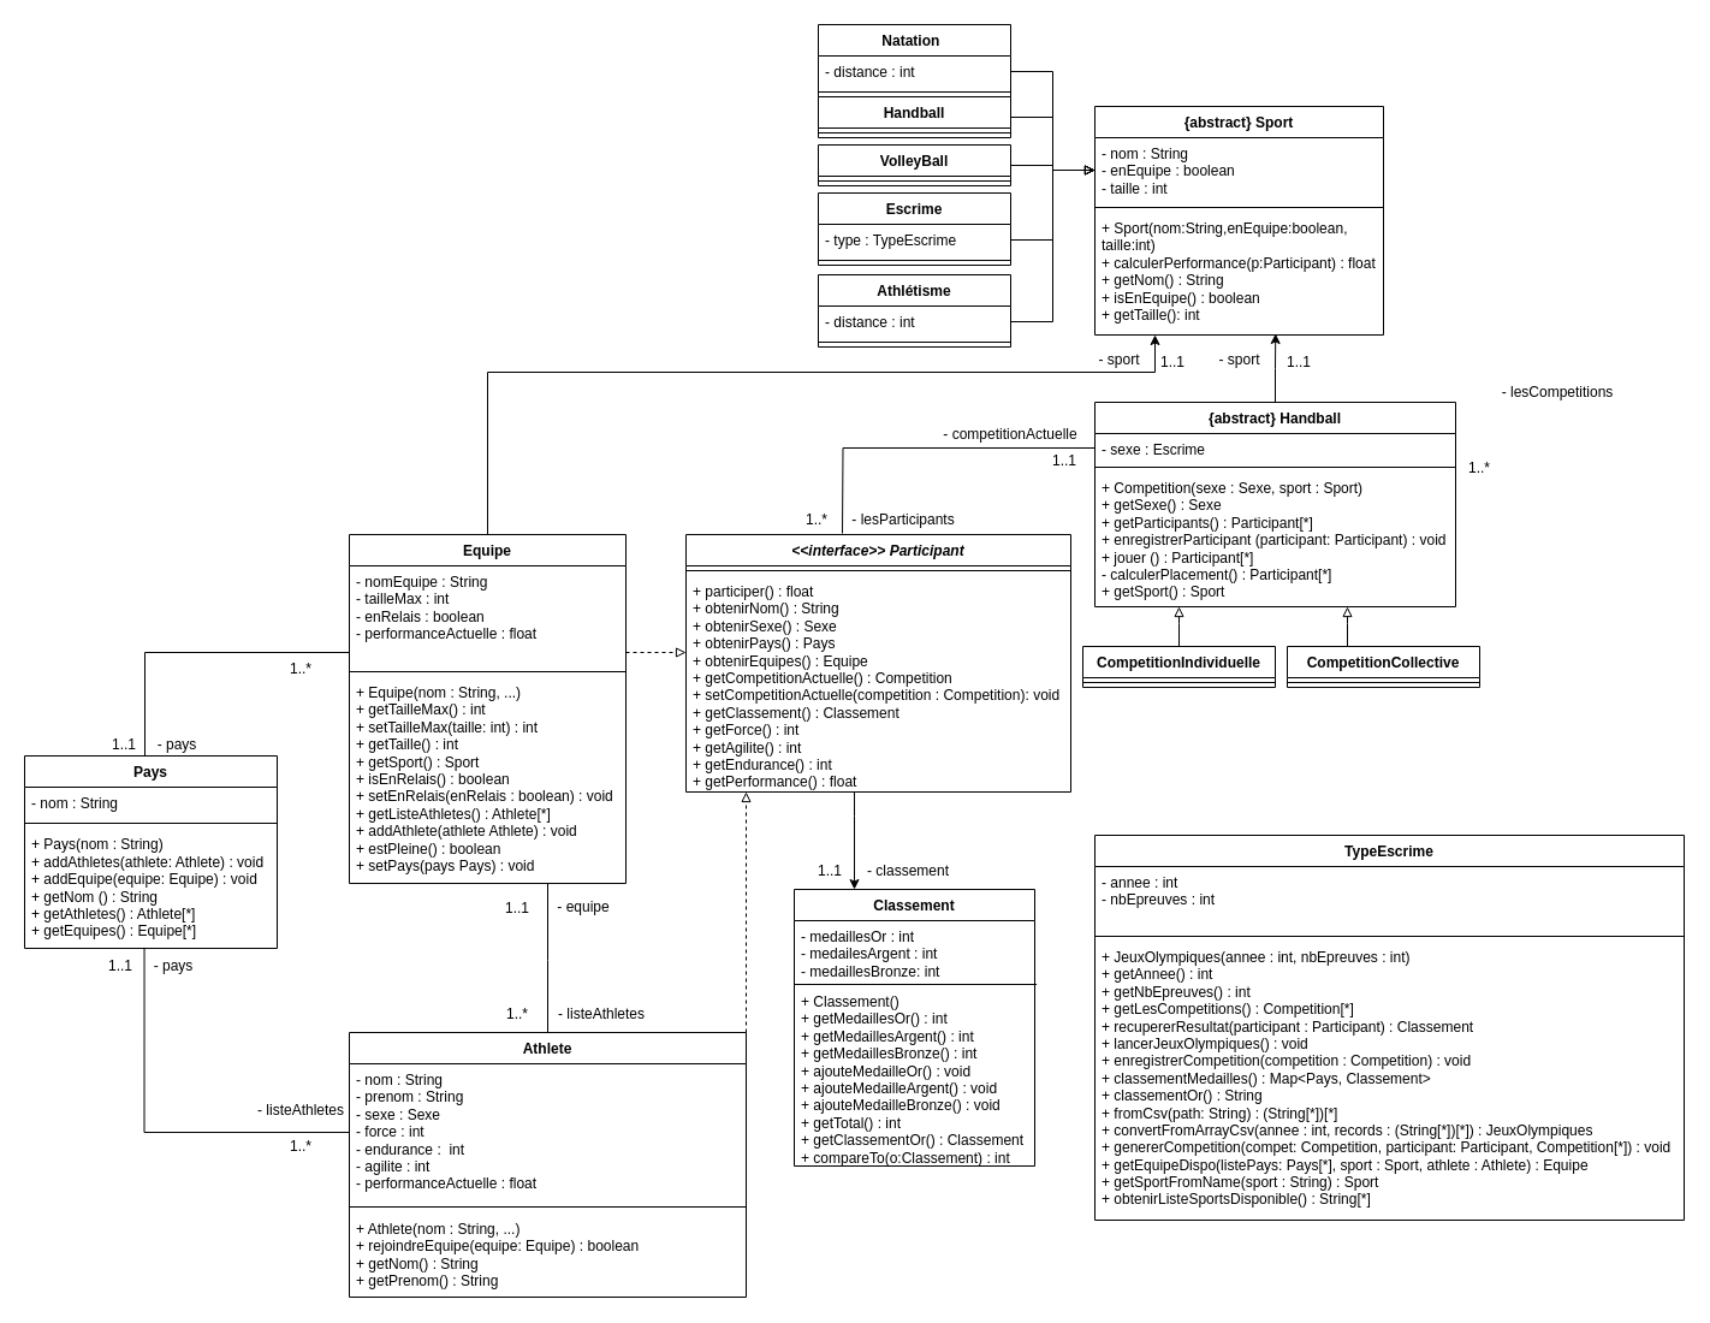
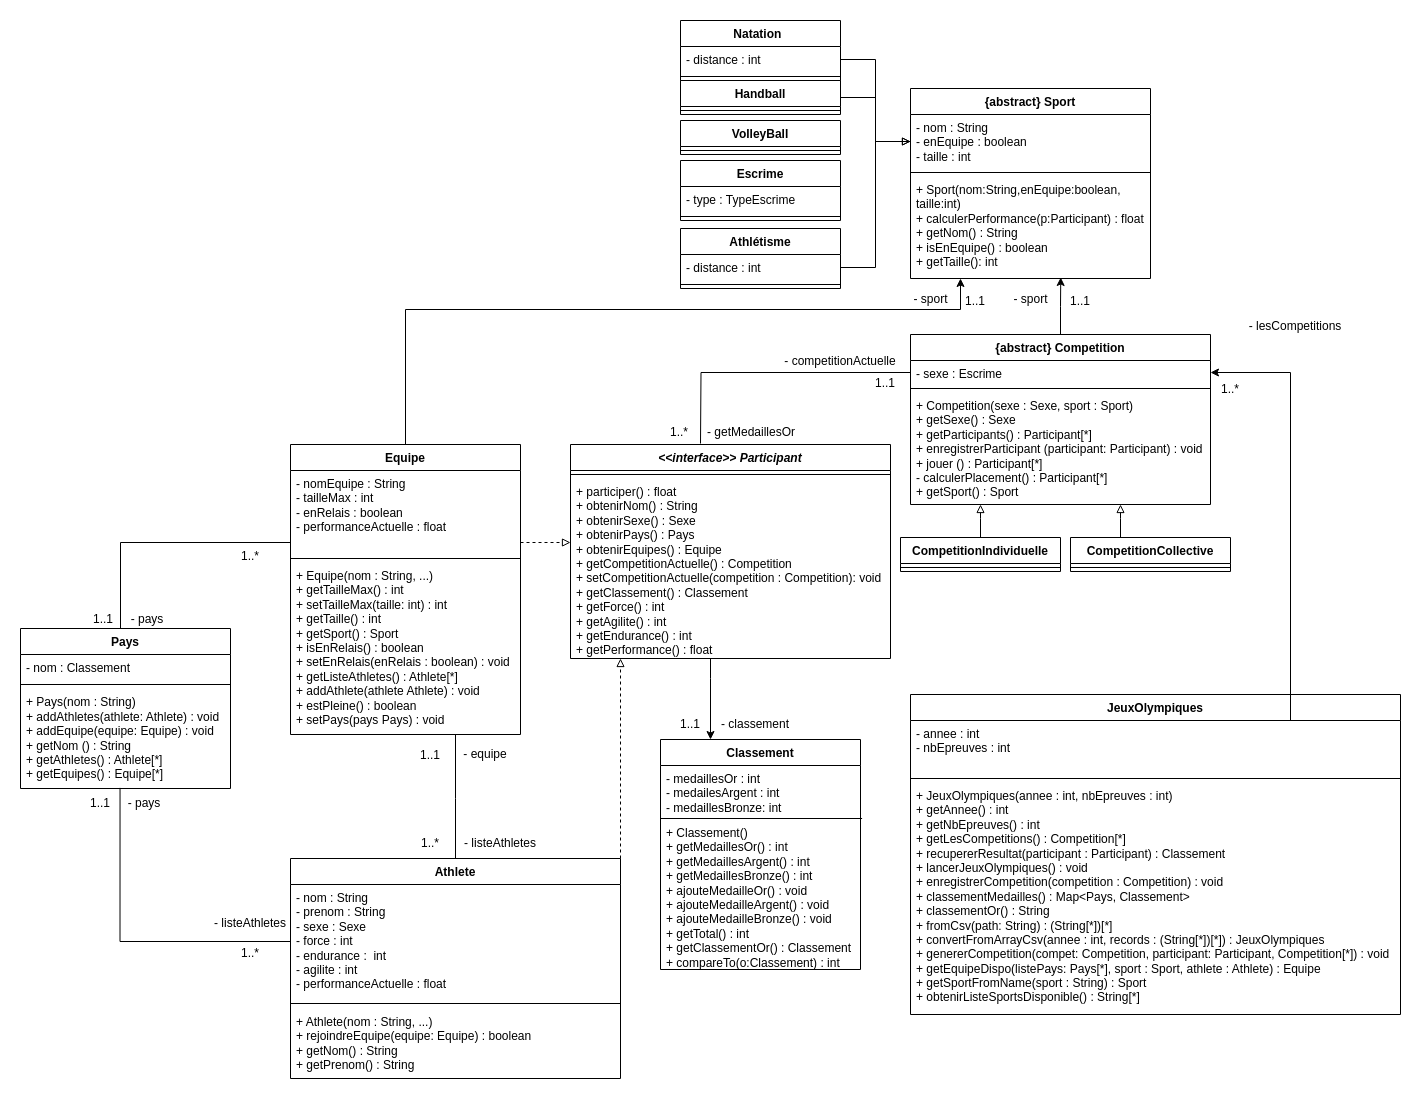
- <mxCell id="59" style="edgeStyle=orthogonalEdgeStyle;rounded=0;orthogonalLoop=1;jettySize=auto;html=1;exitX=1;exitY=0.5;exitDx=0;exitDy=0;entryX=0;entryY=0.5;entryDx=0;entryDy=0;endArrow=block;endFill=0;" edge="1" parent="1" source="20" target="3"><mxGeometry relative="1" as="geometry"><mxPoint x="750" y="205" as="sourcePoint" /><mxPoint x="980" y="137" as="targetPoint" /></mxGeometry></mxCell>
- <mxCell id="58" style="edgeStyle=orthogonalEdgeStyle;rounded=0;orthogonalLoop=1;jettySize=auto;html=1;exitX=1;exitY=0.5;exitDx=0;exitDy=0;entryX=0;entryY=0.5;entryDx=0;entryDy=0;endArrow=block;endFill=0;" edge="1" parent="1" source="23" target="3"><mxGeometry relative="1" as="geometry"><mxPoint x="850" y="289" as="sourcePoint" /><mxPoint x="980" y="137" as="targetPoint" /></mxGeometry></mxCell>
- <mxCell id="33" value="{abstract} Handball" style="swimlane;fontStyle=1;align=center;verticalAlign=top;childLayout=stackLayout;horizontal=1;startSize=26;horizontalStack=0;resizeParent=1;resizeParentMax=0;resizeLast=0;collapsible=1;marginBottom=0;whiteSpace=wrap;html=1;" vertex="1" parent="1"><mxGeometry x="910" y="334" width="300" height="170" as="geometry"><mxRectangle x="1060" y="585" width="160" height="30" as="alternateBounds" /></mxGeometry></mxCell>
+ <mxCell id="33" value="{abstract} Competition" style="swimlane;fontStyle=1;align=center;verticalAlign=top;childLayout=stackLayout;horizontal=1;startSize=26;horizontalStack=0;resizeParent=1;resizeParentMax=0;resizeLast=0;collapsible=1;marginBottom=0;whiteSpace=wrap;html=1;" vertex="1" parent="1"><mxGeometry x="910" y="334" width="300" height="170" as="geometry"><mxRectangle x="1060" y="585" width="160" height="30" as="alternateBounds" /></mxGeometry></mxCell>
- <mxCell id="55" value="- lesParticipants" style="text;html=1;align=center;verticalAlign=middle;whiteSpace=wrap;rounded=0;" vertex="1" parent="1"><mxGeometry x="696" y="417" width="110" height="30" as="geometry" /></mxCell>
+ <mxCell id="55" value="- getMedaillesOr" style="text;html=1;align=center;verticalAlign=middle;whiteSpace=wrap;rounded=0;" vertex="1" parent="1"><mxGeometry x="696" y="417" width="110" height="30" as="geometry" /></mxCell>
+ <mxCell id="49" style="edgeStyle=orthogonalEdgeStyle;rounded=0;orthogonalLoop=1;jettySize=auto;html=1;entryX=1;entryY=0.5;entryDx=0;entryDy=0;endArrow=classic;endFill=1;startArrow=none;startFill=0;" edge="1" parent="1" source="46" target="34"><mxGeometry relative="1" as="geometry"><mxPoint x="1210" y="469" as="sourcePoint" /><Array as="points"><mxPoint x="1290" y="372" /><mxPoint x="1290" y="372" /></Array></mxGeometry></mxCell>
- <mxCell id="7" value="- nom : String" style="text;strokeColor=none;fillColor=none;align=left;verticalAlign=top;spacingLeft=4;spacingRight=4;overflow=hidden;rotatable=0;points=[[0,0.5],[1,0.5]];portConstraint=eastwest;whiteSpace=wrap;html=1;" vertex="1" parent="6"><mxGeometry y="26" width="210" height="26" as="geometry" /></mxCell>
+ <mxCell id="7" value="- nom : Classement" style="text;strokeColor=none;fillColor=none;align=left;verticalAlign=top;spacingLeft=4;spacingRight=4;overflow=hidden;rotatable=0;points=[[0,0.5],[1,0.5]];portConstraint=eastwest;whiteSpace=wrap;html=1;" vertex="1" parent="6"><mxGeometry y="26" width="210" height="26" as="geometry" /></mxCell>
- <mxCell id="45" value="TypeEscrime" style="swimlane;fontStyle=1;align=center;verticalAlign=top;childLayout=stackLayout;horizontal=1;startSize=26;horizontalStack=0;resizeParent=1;resizeParentMax=0;resizeLast=0;collapsible=1;marginBottom=0;whiteSpace=wrap;html=1;" vertex="1" parent="1"><mxGeometry x="910" y="694" width="490" height="320" as="geometry" /></mxCell>
+ <mxCell id="45" value="JeuxOlympiques" style="swimlane;fontStyle=1;align=center;verticalAlign=top;childLayout=stackLayout;horizontal=1;startSize=26;horizontalStack=0;resizeParent=1;resizeParentMax=0;resizeLast=0;collapsible=1;marginBottom=0;whiteSpace=wrap;html=1;" vertex="1" parent="1"><mxGeometry x="910" y="694" width="490" height="320" as="geometry" /></mxCell>
